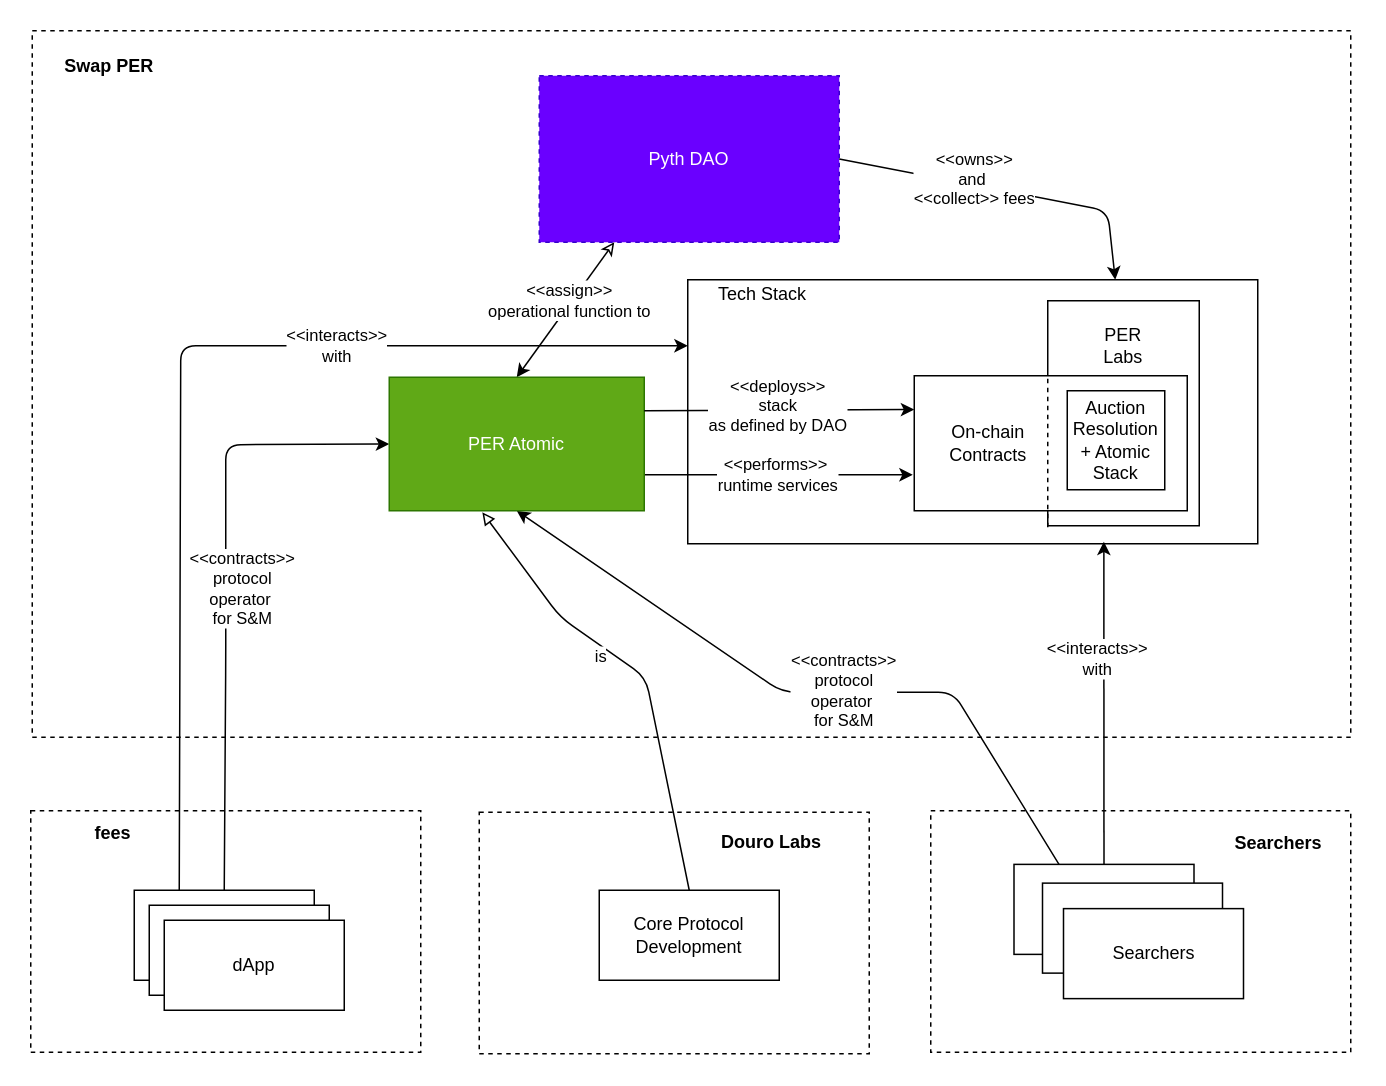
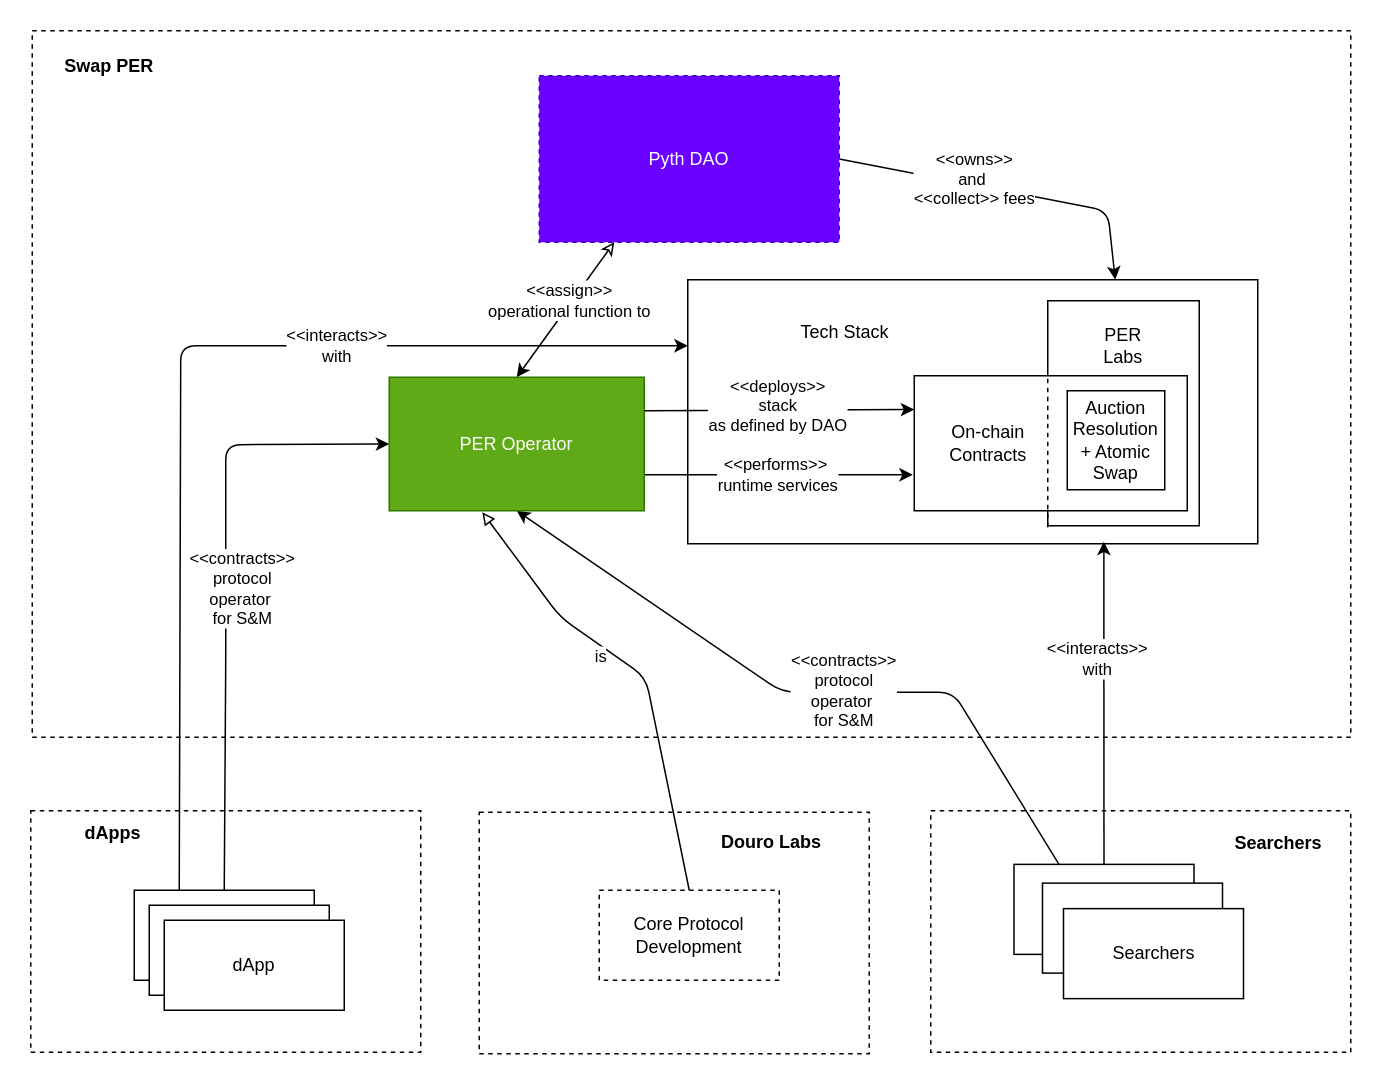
- <mxCell id="18" value="Tech Stack" style="text;html=1;strokeColor=none;fillColor=none;align=center;verticalAlign=middle;whiteSpace=wrap;rounded=0;" parent="1" vertex="1"><mxGeometry x="473" y="186" width="70" height="20" as="geometry" /></mxCell>
+ <mxCell id="18" value="Tech Stack" style="text;html=1;strokeColor=none;fillColor=none;align=center;verticalAlign=middle;whiteSpace=wrap;rounded=0;" parent="1" vertex="1"><mxGeometry x="528" y="211" width="70" height="20" as="geometry" /></mxCell>
- <mxCell id="23" value="Auction Resolution + Atomic Stack" style="rounded=0;whiteSpace=wrap;html=1;" parent="1" vertex="1"><mxGeometry x="711" y="260" width="65" height="66" as="geometry" /></mxCell>
+ <mxCell id="23" value="Auction Resolution + Atomic Swap" style="rounded=0;whiteSpace=wrap;html=1;" parent="1" vertex="1"><mxGeometry x="711" y="260" width="65" height="66" as="geometry" /></mxCell>
- <mxCell id="25" value="PER Atomic" style="rounded=0;whiteSpace=wrap;html=1;fillColor=#60a917;strokeColor=#2D7600;fontColor=#ffffff;" parent="1" vertex="1"><mxGeometry x="259" y="251" width="170" height="89" as="geometry" /></mxCell>
+ <mxCell id="25" value="PER Operator" style="rounded=0;whiteSpace=wrap;html=1;fillColor=#60a917;strokeColor=#2D7600;fontColor=#ffffff;" parent="1" vertex="1"><mxGeometry x="259" y="251" width="170" height="89" as="geometry" /></mxCell>
- <mxCell id="12" value="fees" style="text;html=1;strokeColor=none;fillColor=none;align=center;verticalAlign=middle;whiteSpace=wrap;rounded=0;dashed=1;dashPattern=1 1;fontStyle=1" parent="1" vertex="1"><mxGeometry x="20" y="540" width="110" height="30" as="geometry" /></mxCell>
+ <mxCell id="12" value="dApps" style="text;html=1;strokeColor=none;fillColor=none;align=center;verticalAlign=middle;whiteSpace=wrap;rounded=0;dashed=1;dashPattern=1 1;fontStyle=1" parent="1" vertex="1"><mxGeometry x="20" y="540" width="110" height="30" as="geometry" /></mxCell>
- <mxCell id="34" value="Core Protocol&lt;br&gt;Development" style="rounded=0;whiteSpace=wrap;html=1;" parent="1" vertex="1"><mxGeometry x="399" y="593" width="120" height="60" as="geometry" /></mxCell>
+ <mxCell id="34" value="Core Protocol&lt;br&gt;Development" style="rounded=0;whiteSpace=wrap;html=1;dashed=1;" parent="1" vertex="1"><mxGeometry x="399" y="593" width="120" height="60" as="geometry" /></mxCell>
